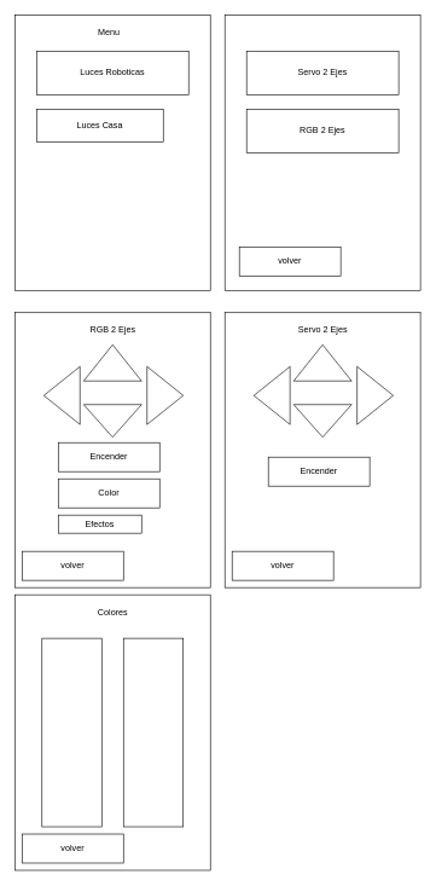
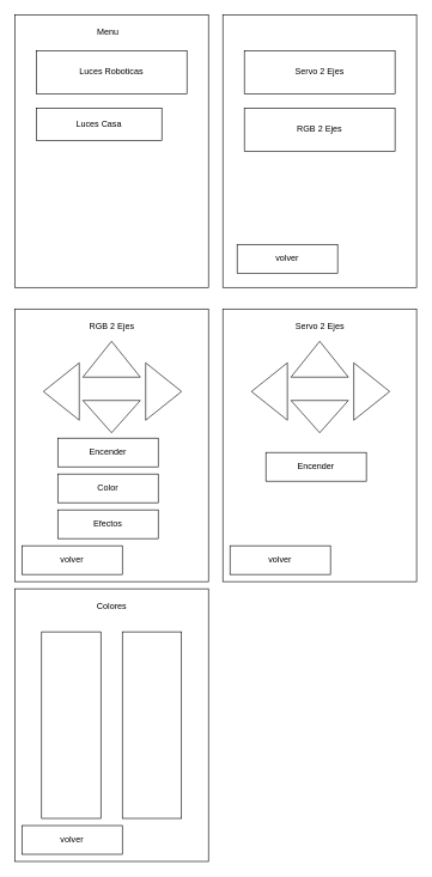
- <mxCell id="11" value="Efectos" style="rounded=0;whiteSpace=wrap;html=1;" vertex="1" parent="1"><mxGeometry x="80" y="710" width="115" height="25" as="geometry" /></mxCell>
+ <mxCell id="11" value="Efectos" style="rounded=0;whiteSpace=wrap;html=1;" vertex="1" parent="1"><mxGeometry x="80" y="710" width="140" height="40" as="geometry" /></mxCell>
